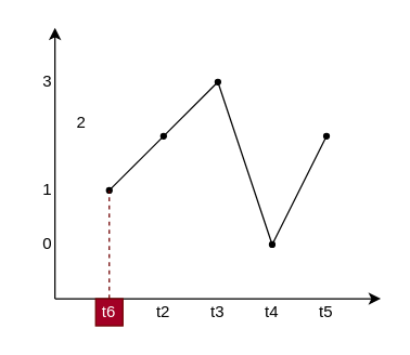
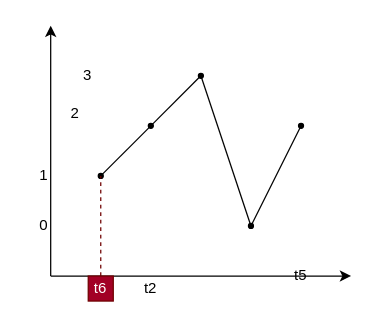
- <mxCell id="12" value="3" style="text;html=1;strokeColor=none;fillColor=none;align=right;verticalAlign=middle;whiteSpace=wrap;rounded=0;" parent="2" vertex="1"><mxGeometry y="30" width="20" height="20" as="geometry" /></mxCell>
+ <mxCell id="12" value="3" style="text;html=1;strokeColor=none;fillColor=none;align=right;verticalAlign=middle;whiteSpace=wrap;rounded=0;" parent="2" vertex="1"><mxGeometry x="35" y="30" width="20" height="20" as="geometry" /></mxCell>
- <mxCell id="15" value="t3" style="text;html=1;strokeColor=none;fillColor=none;align=center;verticalAlign=middle;whiteSpace=wrap;rounded=0;" parent="2" vertex="1"><mxGeometry x="130" y="200" width="20" height="20" as="geometry" /></mxCell>
- <mxCell id="16" value="t4" style="text;html=1;strokeColor=none;fillColor=none;align=center;verticalAlign=middle;whiteSpace=wrap;rounded=0;" parent="2" vertex="1"><mxGeometry x="170" y="200" width="20" height="20" as="geometry" /></mxCell>
- <mxCell id="17" value="t5" style="text;html=1;strokeColor=none;fillColor=none;align=center;verticalAlign=middle;whiteSpace=wrap;rounded=0;" parent="2" vertex="1"><mxGeometry x="210" y="200" width="20" height="20" as="geometry" /></mxCell>
+ <mxCell id="17" value="t5" style="text;html=1;strokeColor=none;fillColor=none;align=center;verticalAlign=middle;whiteSpace=wrap;rounded=0;" parent="2" vertex="1"><mxGeometry x="210" y="190" width="20" height="20" as="geometry" /></mxCell>
